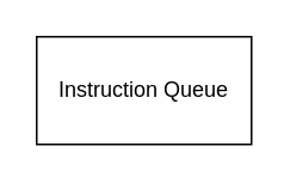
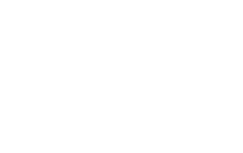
- <mxCell id="2" value="Instruction Queue" style="rounded=0;whiteSpace=wrap;html=1;" parent="1" vertex="1"><mxGeometry x="20" y="20" width="120" height="60" as="geometry" /></mxCell>
